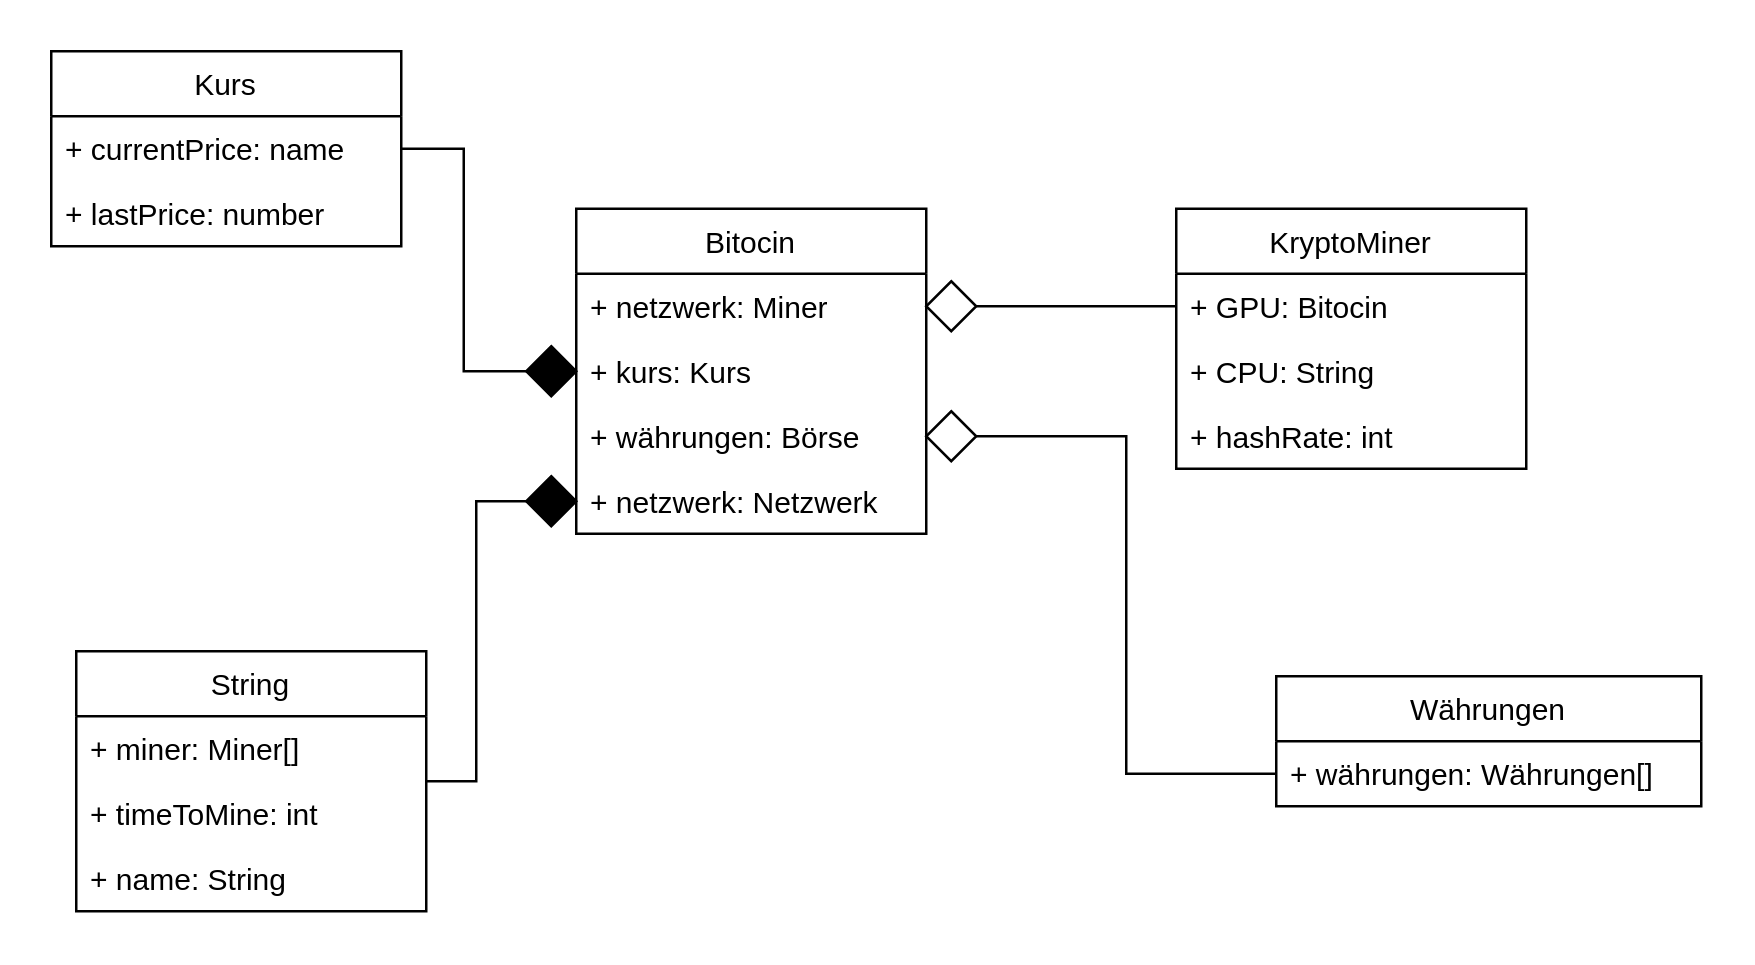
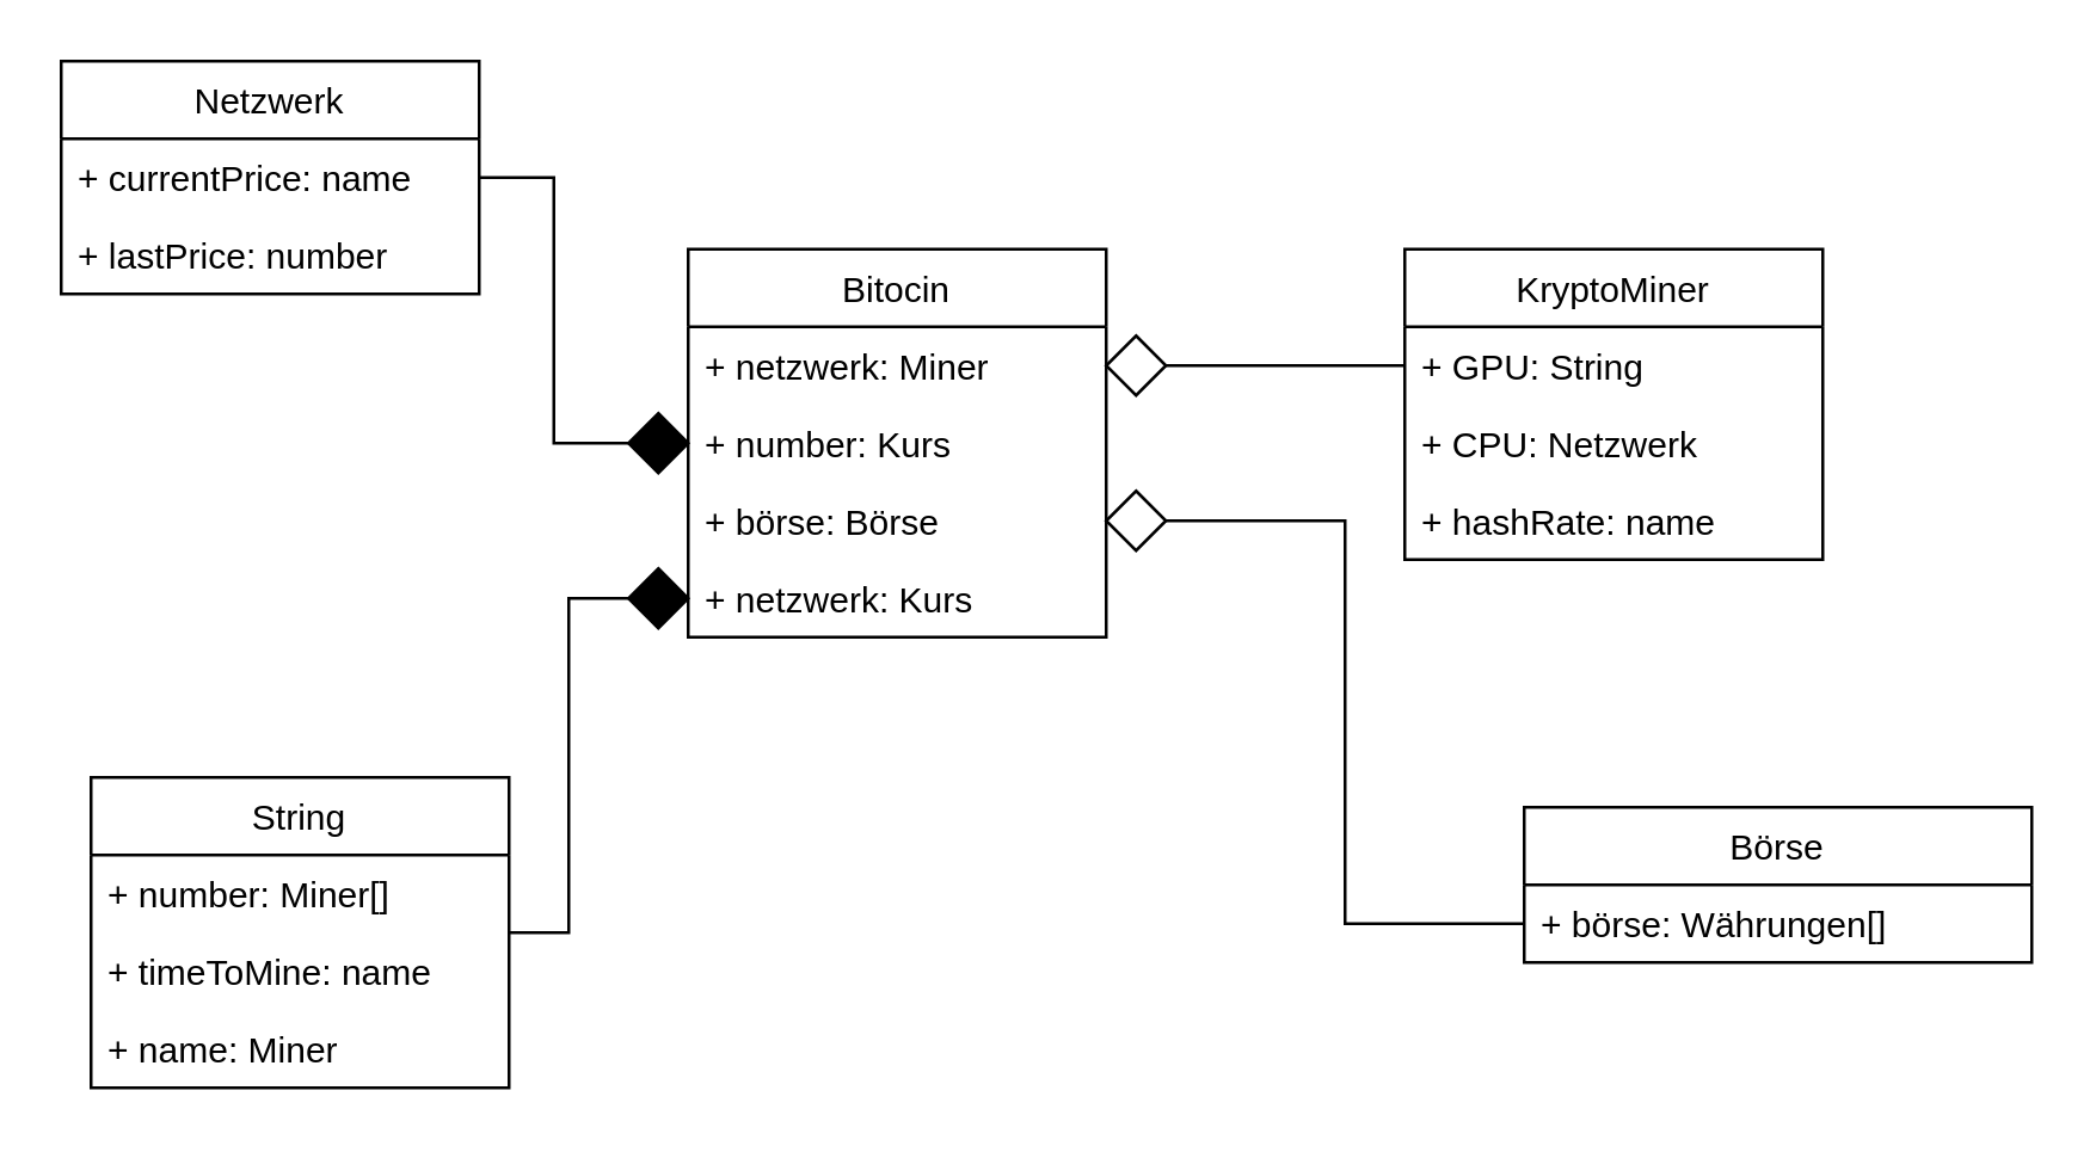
- <mxCell id="15" value="Kurs" style="swimlane;fontStyle=0;childLayout=stackLayout;horizontal=1;startSize=26;fillColor=none;horizontalStack=0;resizeParent=1;resizeParentMax=0;resizeLast=0;collapsible=1;marginBottom=0;" vertex="1" parent="1"><mxGeometry x="20" y="20" width="140" height="78" as="geometry" /></mxCell>
+ <mxCell id="15" value="Netzwerk" style="swimlane;fontStyle=0;childLayout=stackLayout;horizontal=1;startSize=26;fillColor=none;horizontalStack=0;resizeParent=1;resizeParentMax=0;resizeLast=0;collapsible=1;marginBottom=0;" vertex="1" parent="1"><mxGeometry x="20" y="20" width="140" height="78" as="geometry" /></mxCell>
- <mxCell id="3" value="+ GPU: Bitocin" style="text;strokeColor=none;fillColor=none;align=left;verticalAlign=top;spacingLeft=4;spacingRight=4;overflow=hidden;rotatable=0;points=[[0,0.5],[1,0.5]];portConstraint=eastwest;" vertex="1" parent="2"><mxGeometry y="26" width="140" height="26" as="geometry" /></mxCell>
+ <mxCell id="3" value="+ GPU: String" style="text;strokeColor=none;fillColor=none;align=left;verticalAlign=top;spacingLeft=4;spacingRight=4;overflow=hidden;rotatable=0;points=[[0,0.5],[1,0.5]];portConstraint=eastwest;" vertex="1" parent="2"><mxGeometry y="26" width="140" height="26" as="geometry" /></mxCell>
- <mxCell id="8" value="+ kurs: Kurs" style="text;strokeColor=none;fillColor=none;align=left;verticalAlign=top;spacingLeft=4;spacingRight=4;overflow=hidden;rotatable=0;points=[[0,0.5],[1,0.5]];portConstraint=eastwest;" vertex="1" parent="6"><mxGeometry y="52" width="140" height="26" as="geometry" /></mxCell>
+ <mxCell id="8" value="+ number: Kurs" style="text;strokeColor=none;fillColor=none;align=left;verticalAlign=top;spacingLeft=4;spacingRight=4;overflow=hidden;rotatable=0;points=[[0,0.5],[1,0.5]];portConstraint=eastwest;" vertex="1" parent="6"><mxGeometry y="52" width="140" height="26" as="geometry" /></mxCell>
- <mxCell id="4" value="+ CPU: String" style="text;strokeColor=none;fillColor=none;align=left;verticalAlign=top;spacingLeft=4;spacingRight=4;overflow=hidden;rotatable=0;points=[[0,0.5],[1,0.5]];portConstraint=eastwest;" vertex="1" parent="2"><mxGeometry y="52" width="140" height="26" as="geometry" /></mxCell>
+ <mxCell id="4" value="+ CPU: Netzwerk" style="text;strokeColor=none;fillColor=none;align=left;verticalAlign=top;spacingLeft=4;spacingRight=4;overflow=hidden;rotatable=0;points=[[0,0.5],[1,0.5]];portConstraint=eastwest;" vertex="1" parent="2"><mxGeometry y="52" width="140" height="26" as="geometry" /></mxCell>
- <mxCell id="9" value="+ währungen: Börse" style="text;strokeColor=none;fillColor=none;align=left;verticalAlign=top;spacingLeft=4;spacingRight=4;overflow=hidden;rotatable=0;points=[[0,0.5],[1,0.5]];portConstraint=eastwest;" vertex="1" parent="6"><mxGeometry y="78" width="140" height="26" as="geometry" /></mxCell>
+ <mxCell id="9" value="+ börse: Börse" style="text;strokeColor=none;fillColor=none;align=left;verticalAlign=top;spacingLeft=4;spacingRight=4;overflow=hidden;rotatable=0;points=[[0,0.5],[1,0.5]];portConstraint=eastwest;" vertex="1" parent="6"><mxGeometry y="78" width="140" height="26" as="geometry" /></mxCell>
- <mxCell id="5" value="+ hashRate: int" style="text;strokeColor=none;fillColor=none;align=left;verticalAlign=top;spacingLeft=4;spacingRight=4;overflow=hidden;rotatable=0;points=[[0,0.5],[1,0.5]];portConstraint=eastwest;" vertex="1" parent="2"><mxGeometry y="78" width="140" height="26" as="geometry" /></mxCell>
+ <mxCell id="5" value="+ hashRate: name" style="text;strokeColor=none;fillColor=none;align=left;verticalAlign=top;spacingLeft=4;spacingRight=4;overflow=hidden;rotatable=0;points=[[0,0.5],[1,0.5]];portConstraint=eastwest;" vertex="1" parent="2"><mxGeometry y="78" width="140" height="26" as="geometry" /></mxCell>
- <mxCell id="10" value="+ netzwerk: Netzwerk" style="text;strokeColor=none;fillColor=none;align=left;verticalAlign=top;spacingLeft=4;spacingRight=4;overflow=hidden;rotatable=0;points=[[0,0.5],[1,0.5]];portConstraint=eastwest;" vertex="1" parent="6"><mxGeometry y="104" width="140" height="26" as="geometry" /></mxCell>
+ <mxCell id="10" value="+ netzwerk: Kurs" style="text;strokeColor=none;fillColor=none;align=left;verticalAlign=top;spacingLeft=4;spacingRight=4;overflow=hidden;rotatable=0;points=[[0,0.5],[1,0.5]];portConstraint=eastwest;" vertex="1" parent="6"><mxGeometry y="104" width="140" height="26" as="geometry" /></mxCell>
- <mxCell id="20" value="Währungen" style="swimlane;fontStyle=0;childLayout=stackLayout;horizontal=1;startSize=26;fillColor=none;horizontalStack=0;resizeParent=1;resizeParentMax=0;resizeLast=0;collapsible=1;marginBottom=0;" vertex="1" parent="1"><mxGeometry x="510" y="270" width="170" height="52" as="geometry" /></mxCell>
+ <mxCell id="20" value="Börse" style="swimlane;fontStyle=0;childLayout=stackLayout;horizontal=1;startSize=26;fillColor=none;horizontalStack=0;resizeParent=1;resizeParentMax=0;resizeLast=0;collapsible=1;marginBottom=0;" vertex="1" parent="1"><mxGeometry x="510" y="270" width="170" height="52" as="geometry" /></mxCell>
- <mxCell id="27" value="+ miner: Miner[]" style="text;strokeColor=none;fillColor=none;align=left;verticalAlign=top;spacingLeft=4;spacingRight=4;overflow=hidden;rotatable=0;points=[[0,0.5],[1,0.5]];portConstraint=eastwest;" vertex="1" parent="26"><mxGeometry y="26" width="140" height="26" as="geometry" /></mxCell>
+ <mxCell id="27" value="+ number: Miner[]" style="text;strokeColor=none;fillColor=none;align=left;verticalAlign=top;spacingLeft=4;spacingRight=4;overflow=hidden;rotatable=0;points=[[0,0.5],[1,0.5]];portConstraint=eastwest;" vertex="1" parent="26"><mxGeometry y="26" width="140" height="26" as="geometry" /></mxCell>
- <mxCell id="21" value="+ währungen: Währungen[]" style="text;strokeColor=none;fillColor=none;align=left;verticalAlign=top;spacingLeft=4;spacingRight=4;overflow=hidden;rotatable=0;points=[[0,0.5],[1,0.5]];portConstraint=eastwest;" vertex="1" parent="20"><mxGeometry y="26" width="170" height="26" as="geometry" /></mxCell>
+ <mxCell id="21" value="+ börse: Währungen[]" style="text;strokeColor=none;fillColor=none;align=left;verticalAlign=top;spacingLeft=4;spacingRight=4;overflow=hidden;rotatable=0;points=[[0,0.5],[1,0.5]];portConstraint=eastwest;" vertex="1" parent="20"><mxGeometry y="26" width="170" height="26" as="geometry" /></mxCell>
- <mxCell id="28" value="+ timeToMine: int" style="text;strokeColor=none;fillColor=none;align=left;verticalAlign=top;spacingLeft=4;spacingRight=4;overflow=hidden;rotatable=0;points=[[0,0.5],[1,0.5]];portConstraint=eastwest;" vertex="1" parent="26"><mxGeometry y="52" width="140" height="26" as="geometry" /></mxCell>
+ <mxCell id="28" value="+ timeToMine: name" style="text;strokeColor=none;fillColor=none;align=left;verticalAlign=top;spacingLeft=4;spacingRight=4;overflow=hidden;rotatable=0;points=[[0,0.5],[1,0.5]];portConstraint=eastwest;" vertex="1" parent="26"><mxGeometry y="52" width="140" height="26" as="geometry" /></mxCell>
- <mxCell id="29" value="+ name: String" style="text;strokeColor=none;fillColor=none;align=left;verticalAlign=top;spacingLeft=4;spacingRight=4;overflow=hidden;rotatable=0;points=[[0,0.5],[1,0.5]];portConstraint=eastwest;" vertex="1" parent="26"><mxGeometry y="78" width="140" height="26" as="geometry" /></mxCell>
+ <mxCell id="29" value="+ name: Miner" style="text;strokeColor=none;fillColor=none;align=left;verticalAlign=top;spacingLeft=4;spacingRight=4;overflow=hidden;rotatable=0;points=[[0,0.5],[1,0.5]];portConstraint=eastwest;" vertex="1" parent="26"><mxGeometry y="78" width="140" height="26" as="geometry" /></mxCell>
